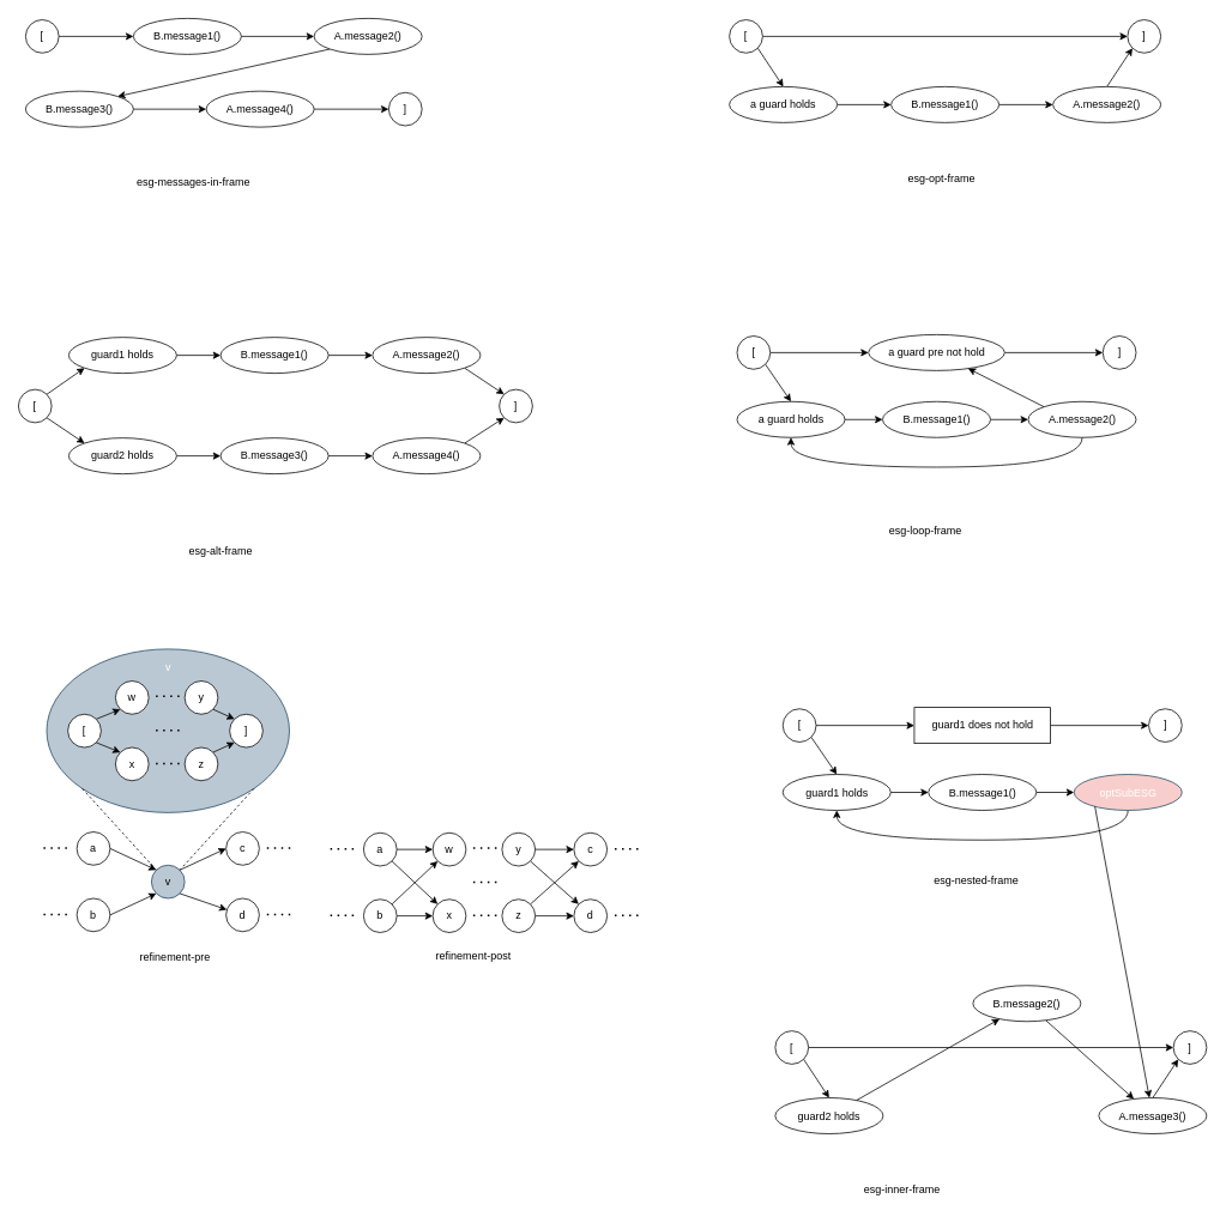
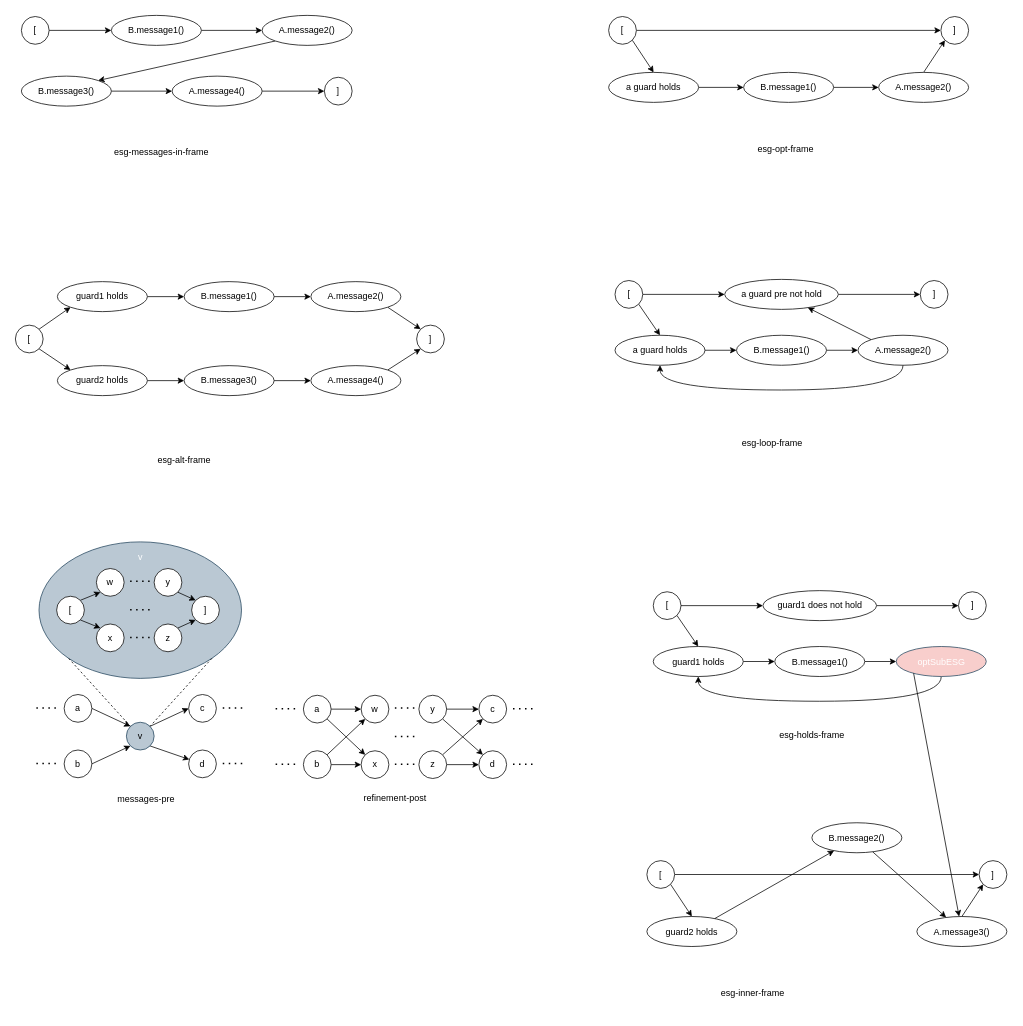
- <mxCell id="50" value="guard1 does not hold" style="whiteSpace=wrap;html=1;rounded=0;" vertex="1" parent="1"><mxGeometry x="1016.75" y="787" width="151.5" height="40" as="geometry" /></mxCell>
+ <mxCell id="50" value="guard1 does not hold" style="ellipse;whiteSpace=wrap;html=1;" vertex="1" parent="1"><mxGeometry x="1016.75" y="787" width="151.5" height="40" as="geometry" /></mxCell>
- <mxCell id="45" value="esg-nested-frame" style="text;whiteSpace=wrap;html=1;" vertex="1" parent="1"><mxGeometry x="1037" y="965.5" width="122" height="36" as="geometry" /></mxCell>
+ <mxCell id="45" value="esg-holds-frame" style="text;whiteSpace=wrap;html=1;" vertex="1" parent="1"><mxGeometry x="1037" y="965.5" width="122" height="36" as="geometry" /></mxCell>
- <mxCell id="124" value="&lt;font color=&quot;#000000&quot;&gt;refinement-pre&lt;/font&gt;" style="text;html=1;align=center;verticalAlign=middle;resizable=0;points=[];autosize=1;strokeColor=none;fillColor=none;fontColor=#FFFFFF;" vertex="1" parent="1"><mxGeometry x="146" y="1052" width="96" height="26" as="geometry" /></mxCell>
+ <mxCell id="124" value="&lt;font color=&quot;#000000&quot;&gt;messages-pre&lt;/font&gt;" style="text;html=1;align=center;verticalAlign=middle;resizable=0;points=[];autosize=1;strokeColor=none;fillColor=none;fontColor=#FFFFFF;" vertex="1" parent="1"><mxGeometry x="146" y="1052" width="96" height="26" as="geometry" /></mxCell>
